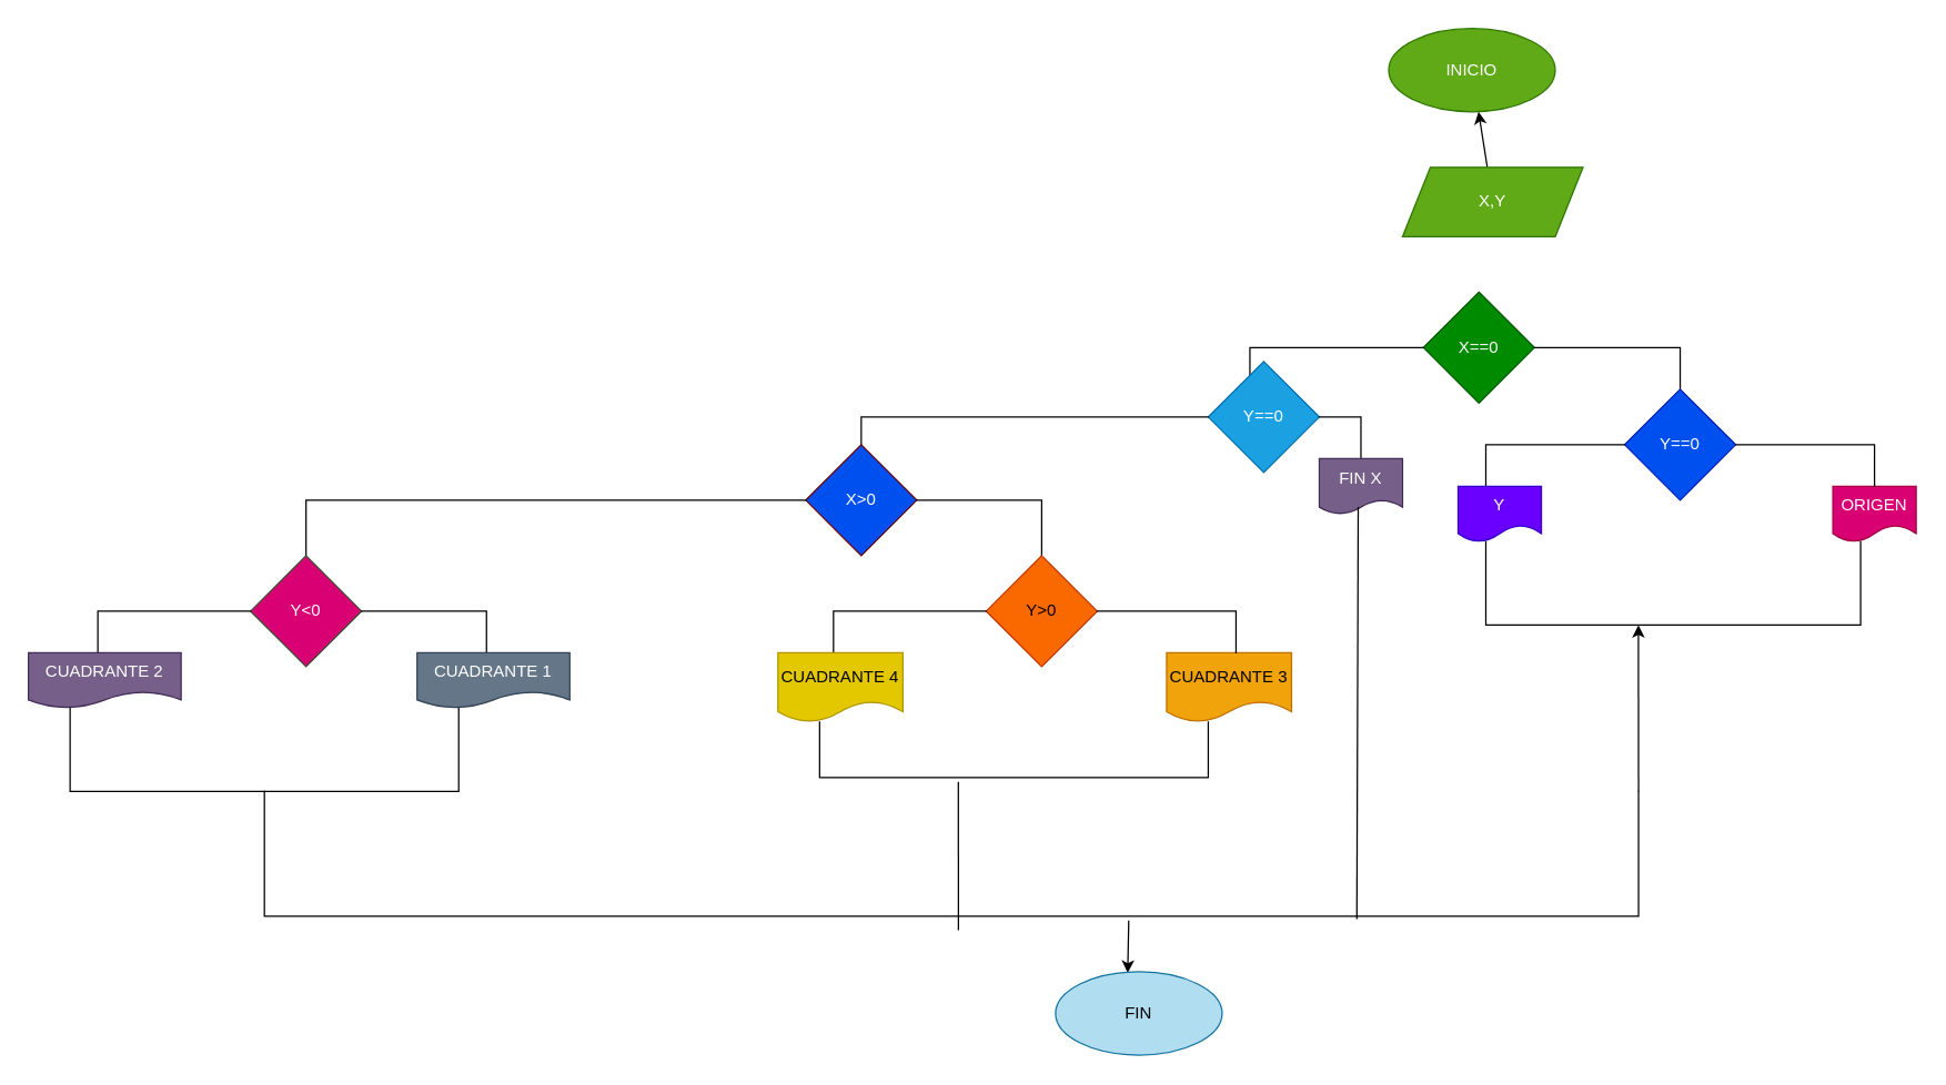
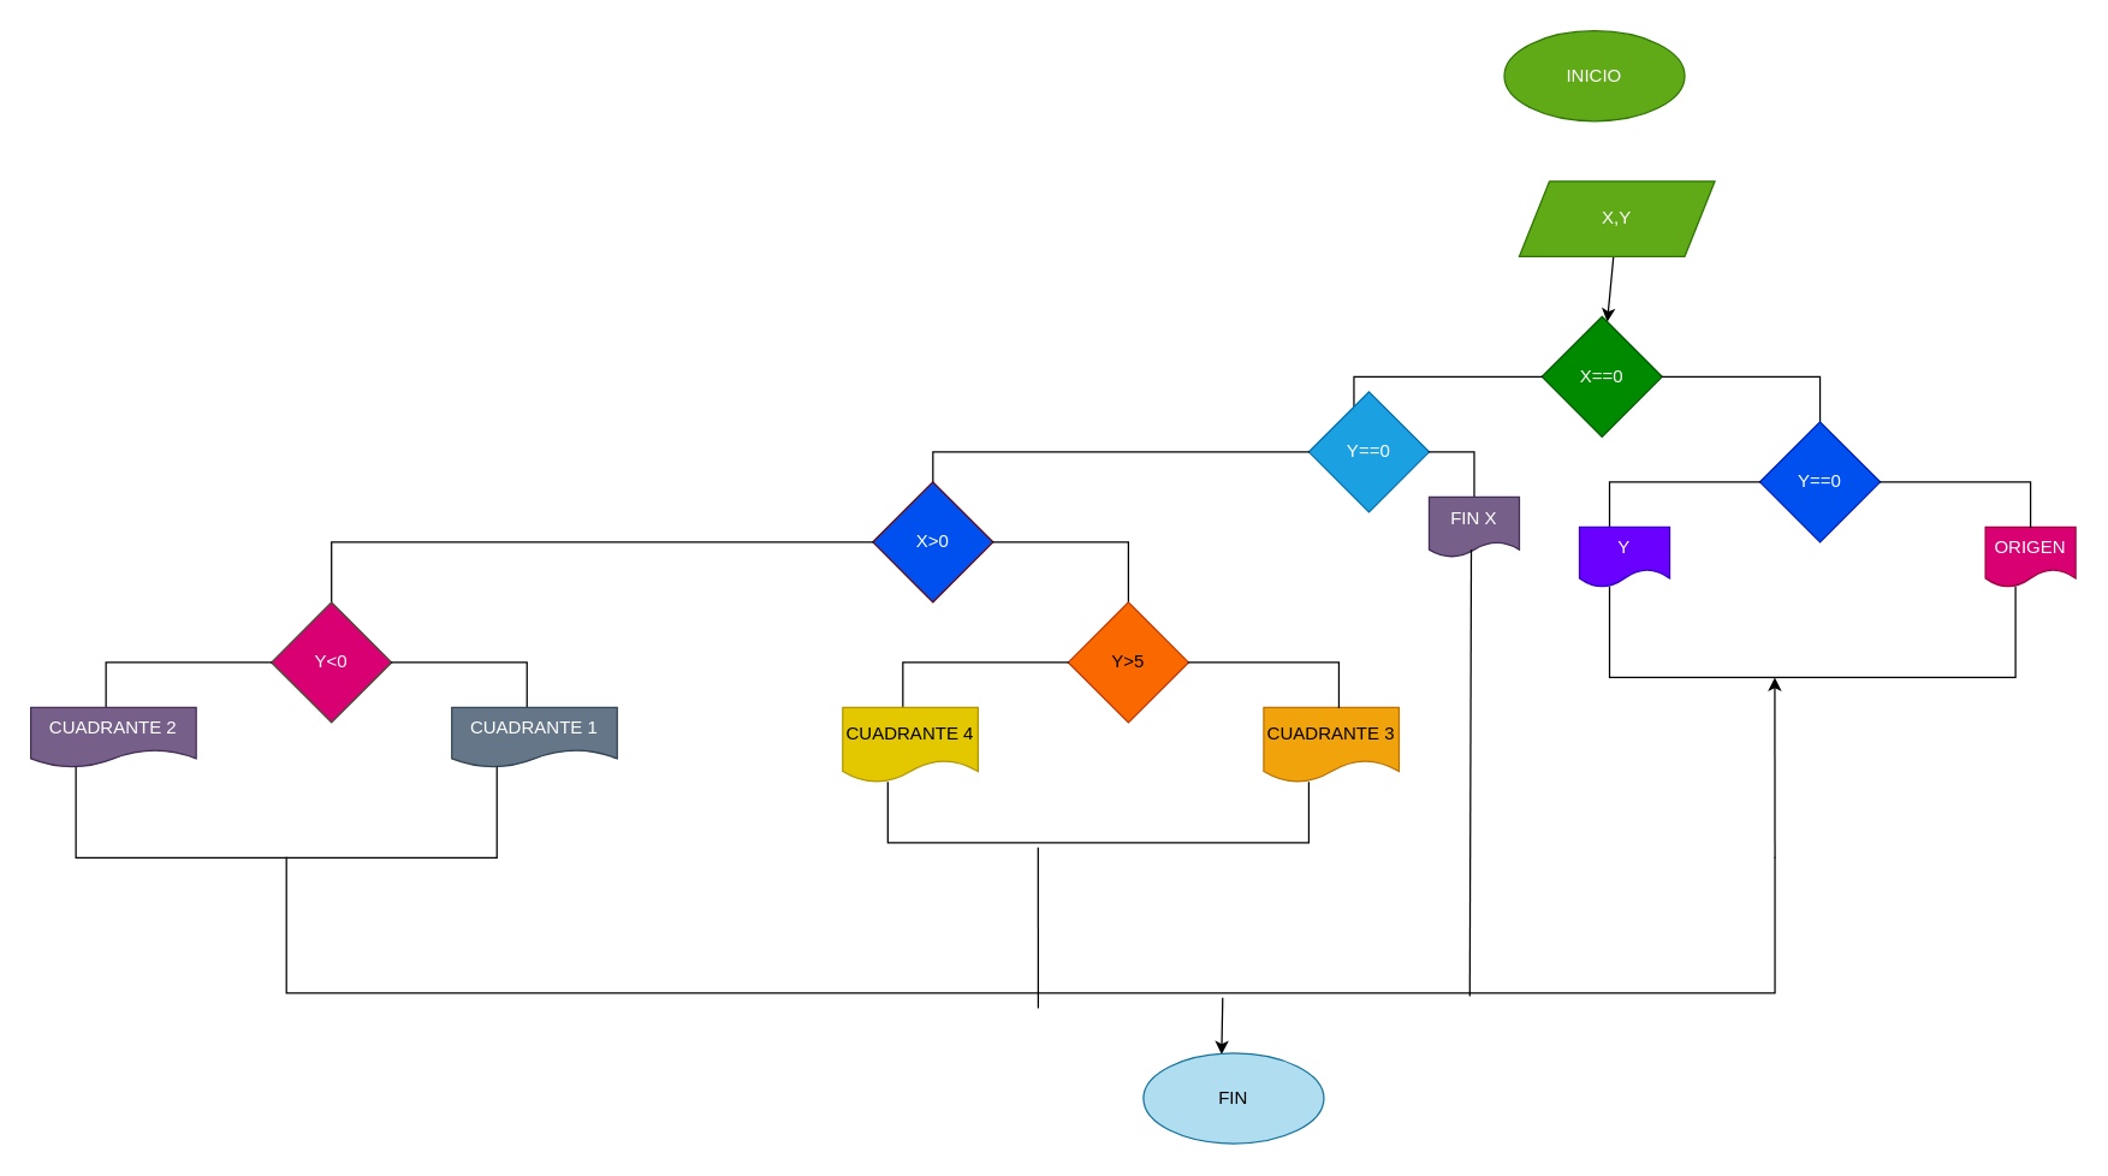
- <mxCell id="3" value="" style="edgeStyle=none;html=1;" edge="1" parent="1" source="4" target="2"><mxGeometry relative="1" as="geometry" /></mxCell>
+ <mxCell id="3" value="" style="edgeStyle=none;html=1;" edge="1" parent="1" source="4" target="5"><mxGeometry relative="1" as="geometry" /></mxCell>
- <mxCell id="18" value="Y&amp;gt;0" style="rhombus;whiteSpace=wrap;html=1;fillColor=#fa6800;fontColor=#000000;strokeColor=#C73500;" vertex="1" parent="1"><mxGeometry x="710" y="400" width="80" height="80" as="geometry" /></mxCell>
+ <mxCell id="18" value="Y&amp;gt;5" style="rhombus;whiteSpace=wrap;html=1;fillColor=#fa6800;fontColor=#000000;strokeColor=#C73500;" vertex="1" parent="1"><mxGeometry x="710" y="400" width="80" height="80" as="geometry" /></mxCell>
